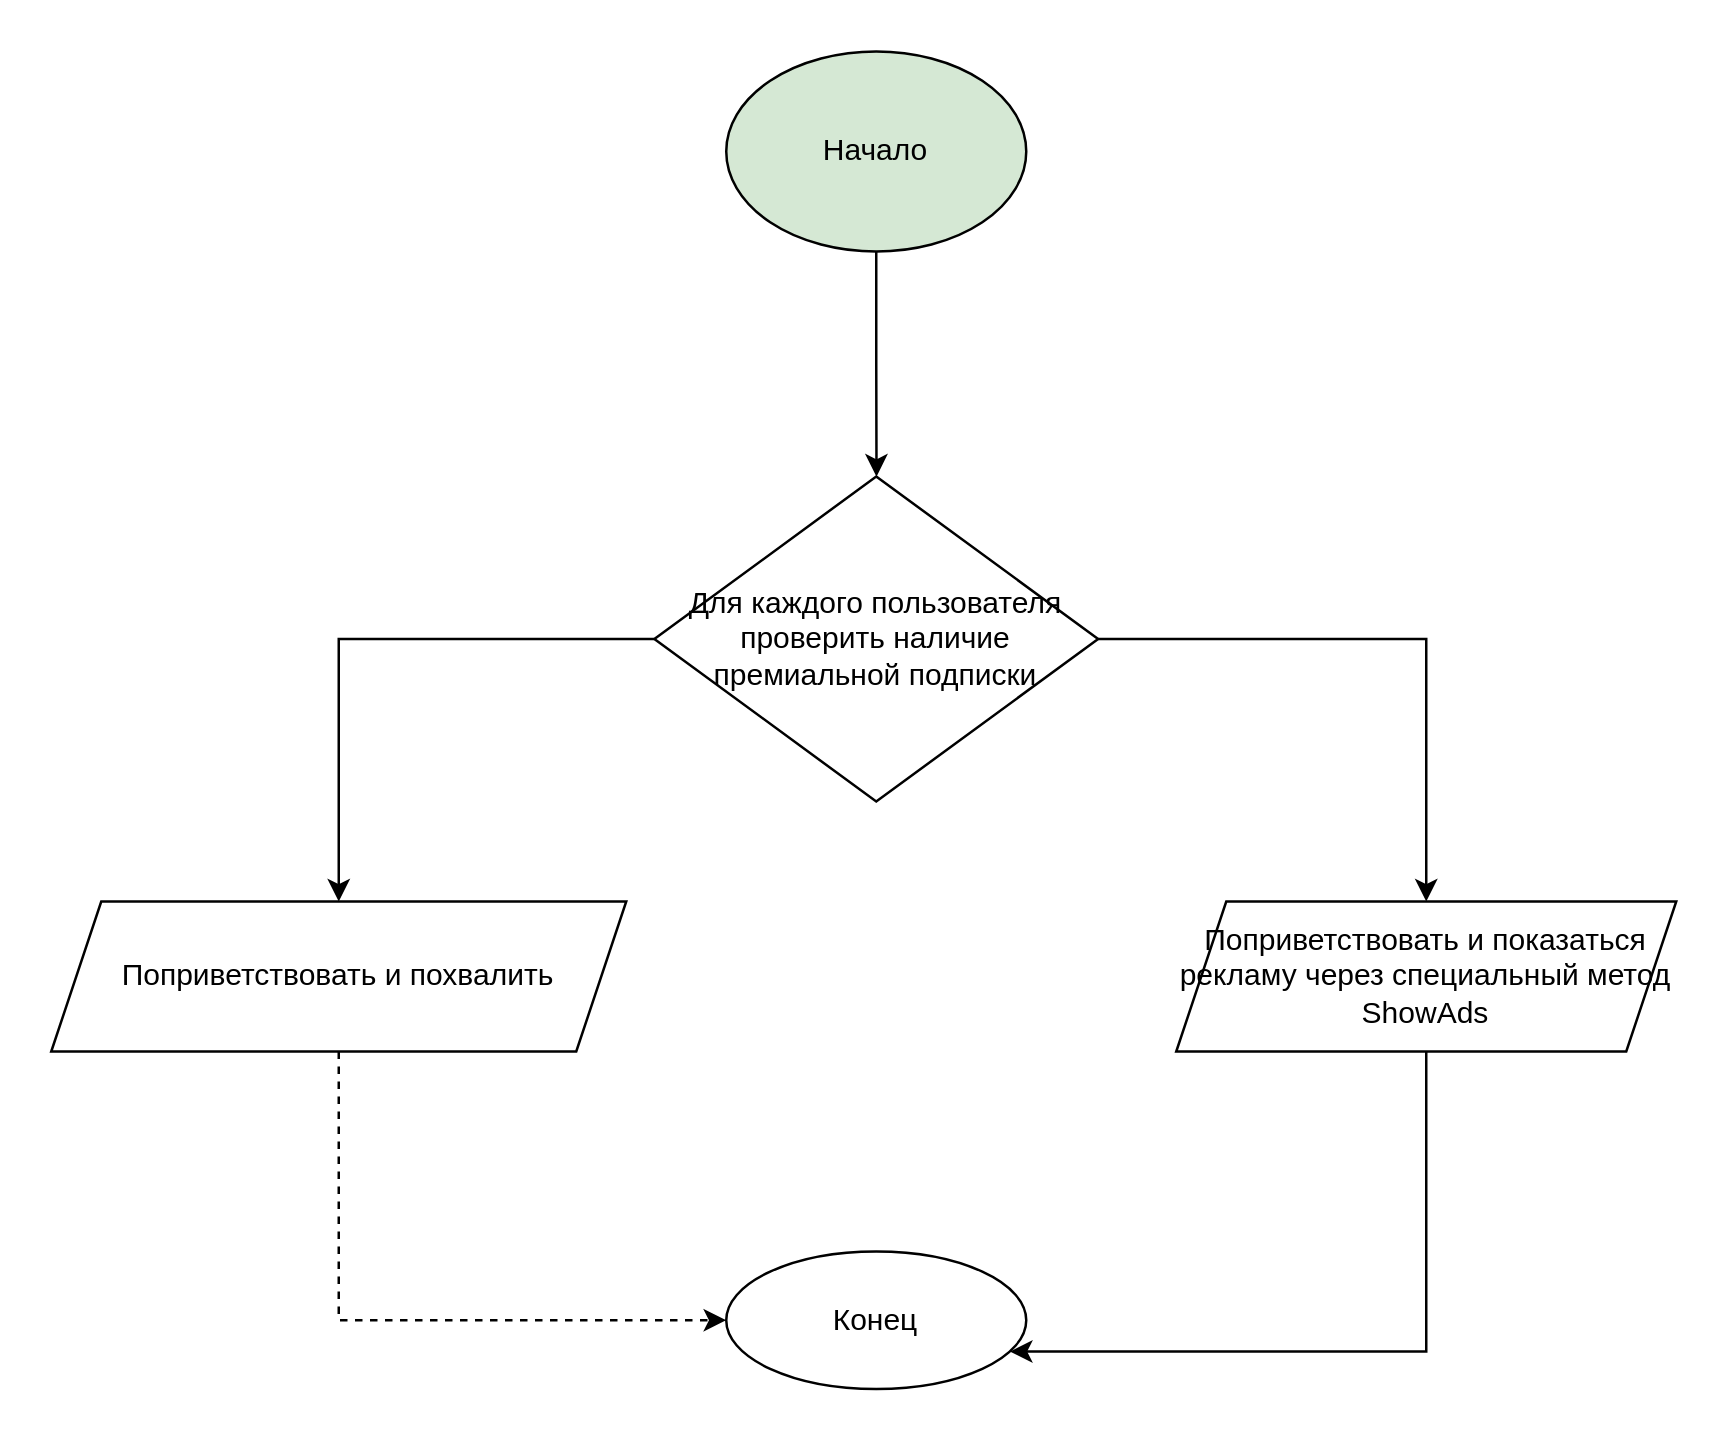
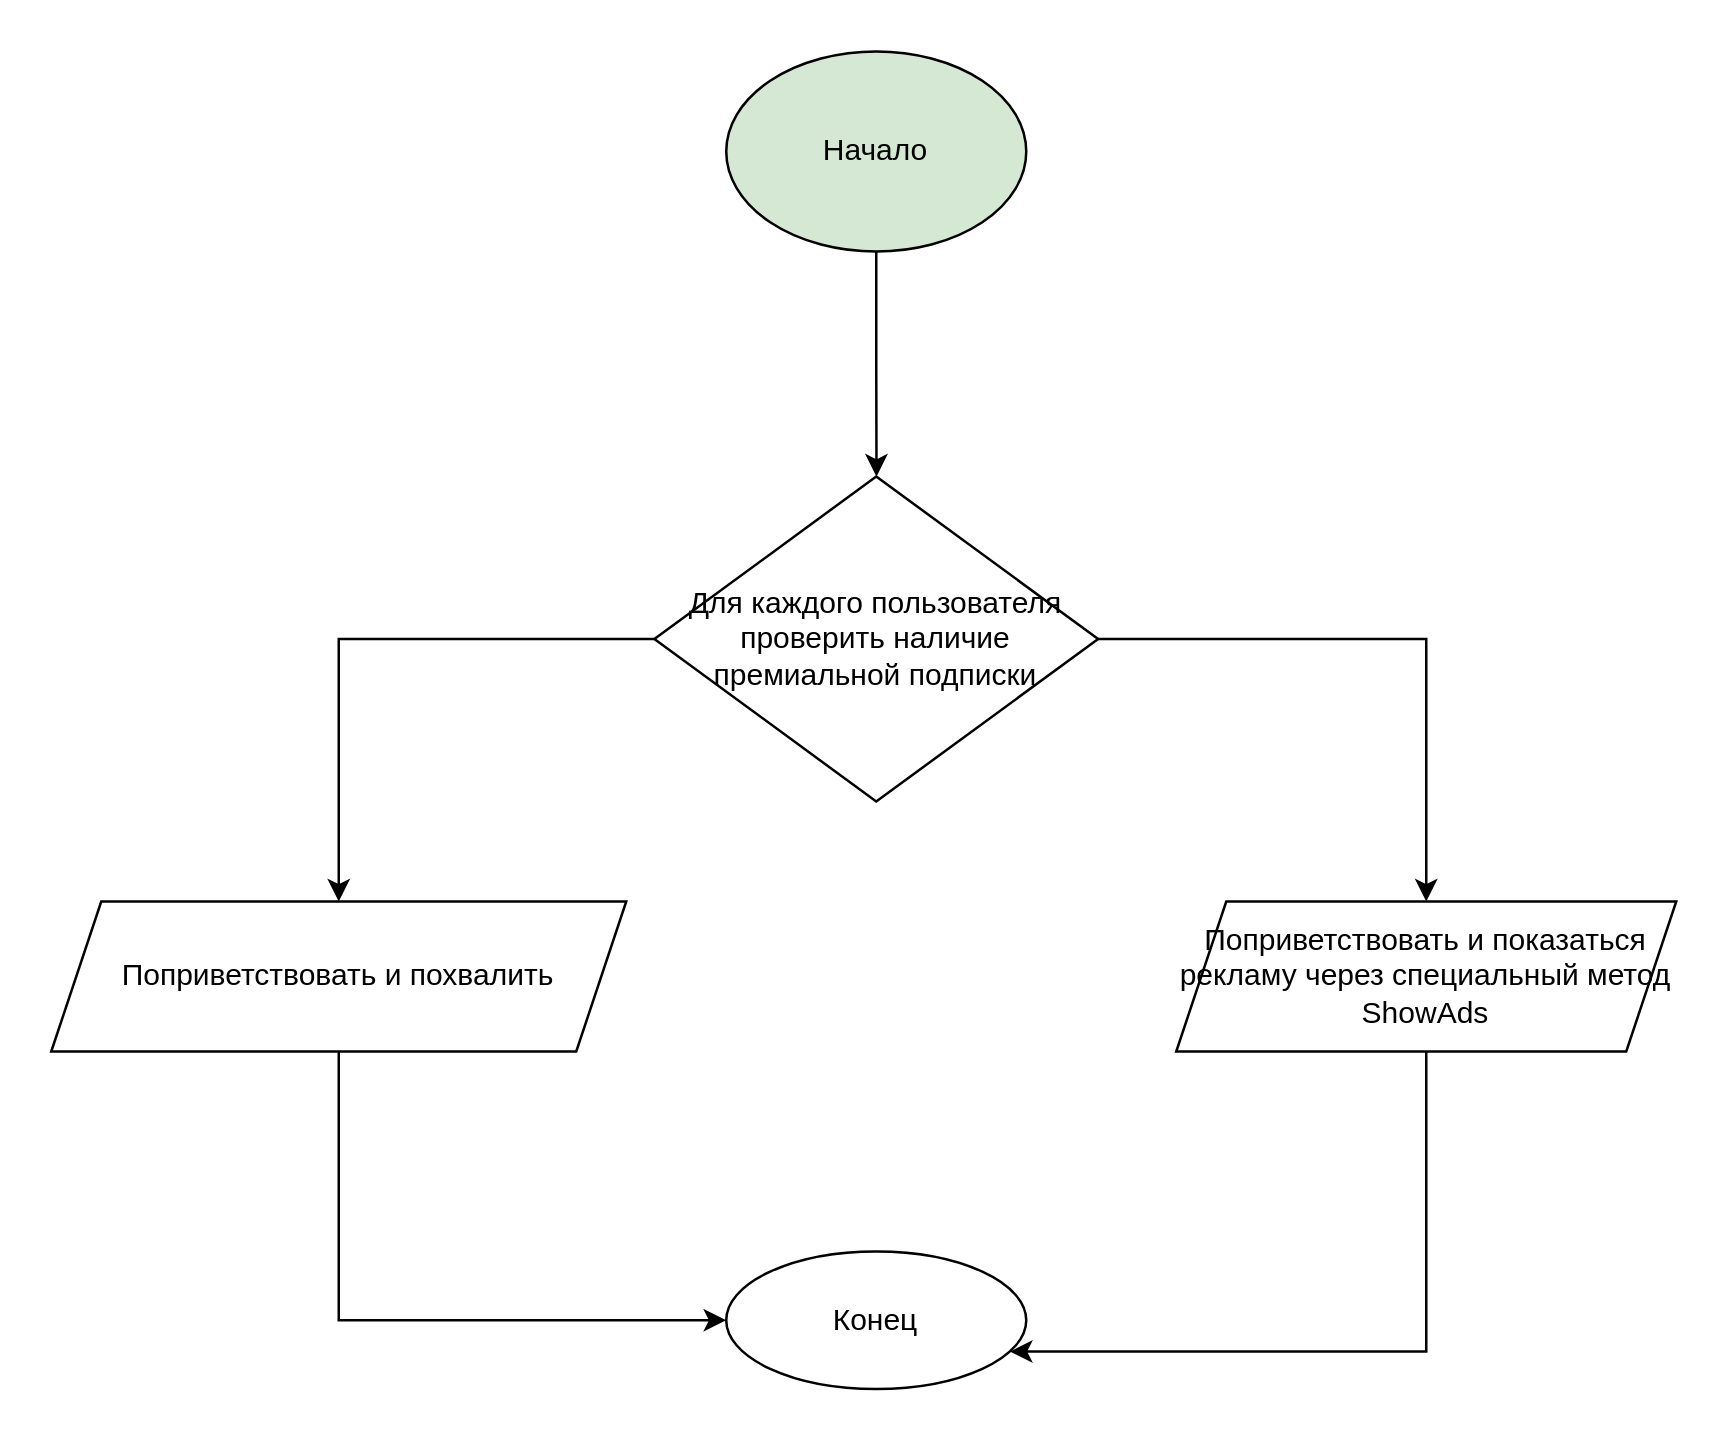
- <mxCell id="10" value="" style="edgeStyle=orthogonalEdgeStyle;rounded=0;orthogonalLoop=1;jettySize=auto;html=1;exitX=0.5;exitY=1;exitDx=0;exitDy=0;entryX=0;entryY=0.5;entryDx=0;entryDy=0;dashed=1;" edge="1" parent="1" source="11" target="7"><mxGeometry relative="1" as="geometry" /></mxCell>
+ <mxCell id="10" value="" style="edgeStyle=orthogonalEdgeStyle;rounded=0;orthogonalLoop=1;jettySize=auto;html=1;exitX=0.5;exitY=1;exitDx=0;exitDy=0;entryX=0;entryY=0.5;entryDx=0;entryDy=0;" edge="1" parent="1" source="11" target="7"><mxGeometry relative="1" as="geometry" /></mxCell>
